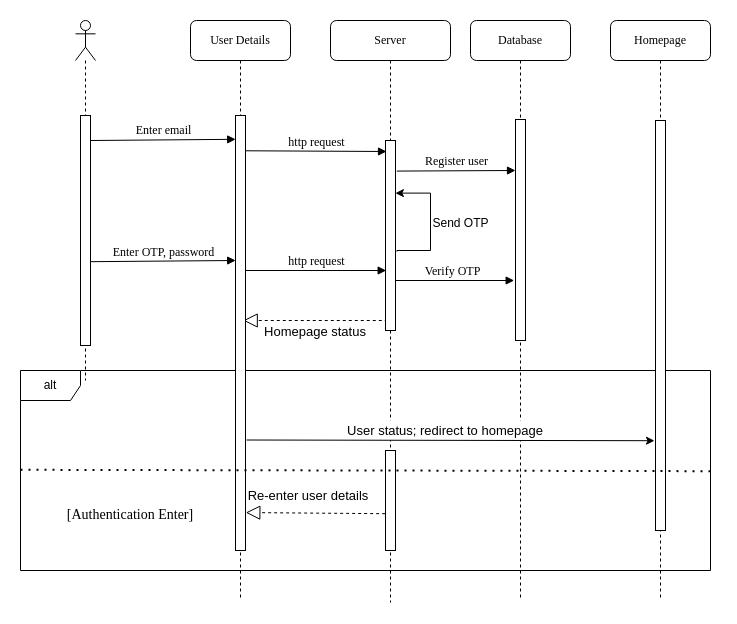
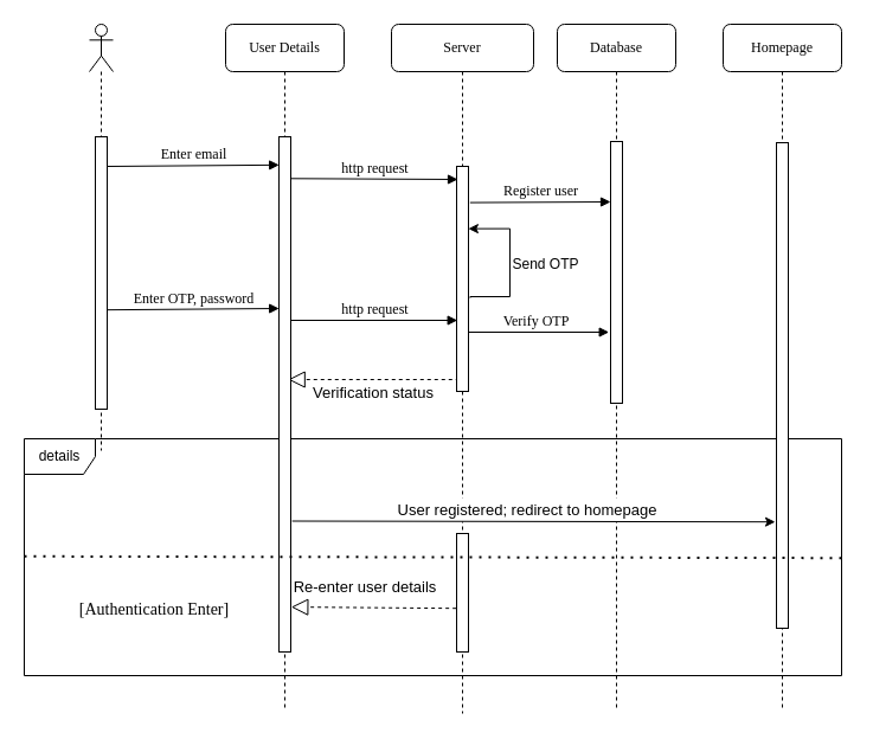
- <mxCell id="24" value="&lt;font style=&quot;font-size: 13px;&quot;&gt;Homepage status&lt;/font&gt;" style="text;strokeColor=none;align=center;fillColor=none;html=1;verticalAlign=middle;whiteSpace=wrap;rounded=0;" parent="1" vertex="1"><mxGeometry x="250" y="316" width="130" height="30" as="geometry" /></mxCell>
+ <mxCell id="24" value="&lt;font style=&quot;font-size: 13px;&quot;&gt;Verification status&lt;/font&gt;" style="text;strokeColor=none;align=center;fillColor=none;html=1;verticalAlign=middle;whiteSpace=wrap;rounded=0;" parent="1" vertex="1"><mxGeometry x="250" y="316" width="130" height="30" as="geometry" /></mxCell>
- <mxCell id="13" value="alt" style="shape=umlFrame;whiteSpace=wrap;html=1;pointerEvents=0;" parent="5" vertex="1"><mxGeometry x="-310" y="350" width="690" height="200" as="geometry" /></mxCell>
+ <mxCell id="13" value="details" style="shape=umlFrame;whiteSpace=wrap;html=1;pointerEvents=0;" parent="5" vertex="1"><mxGeometry x="-310" y="350" width="690" height="200" as="geometry" /></mxCell>
- <mxCell id="16" value="&lt;font style=&quot;font-size: 13px;&quot;&gt;User status; redirect to homepage&lt;/font&gt;" style="text;strokeColor=none;align=center;fillColor=default;html=1;verticalAlign=middle;whiteSpace=wrap;rounded=0;" parent="14" vertex="1"><mxGeometry x="-150" y="400" width="250" height="20" as="geometry" /></mxCell>
+ <mxCell id="16" value="&lt;font style=&quot;font-size: 13px;&quot;&gt;User registered; redirect to homepage&lt;/font&gt;" style="text;strokeColor=none;align=center;fillColor=default;html=1;verticalAlign=middle;whiteSpace=wrap;rounded=0;" parent="14" vertex="1"><mxGeometry x="-150" y="400" width="250" height="20" as="geometry" /></mxCell>
